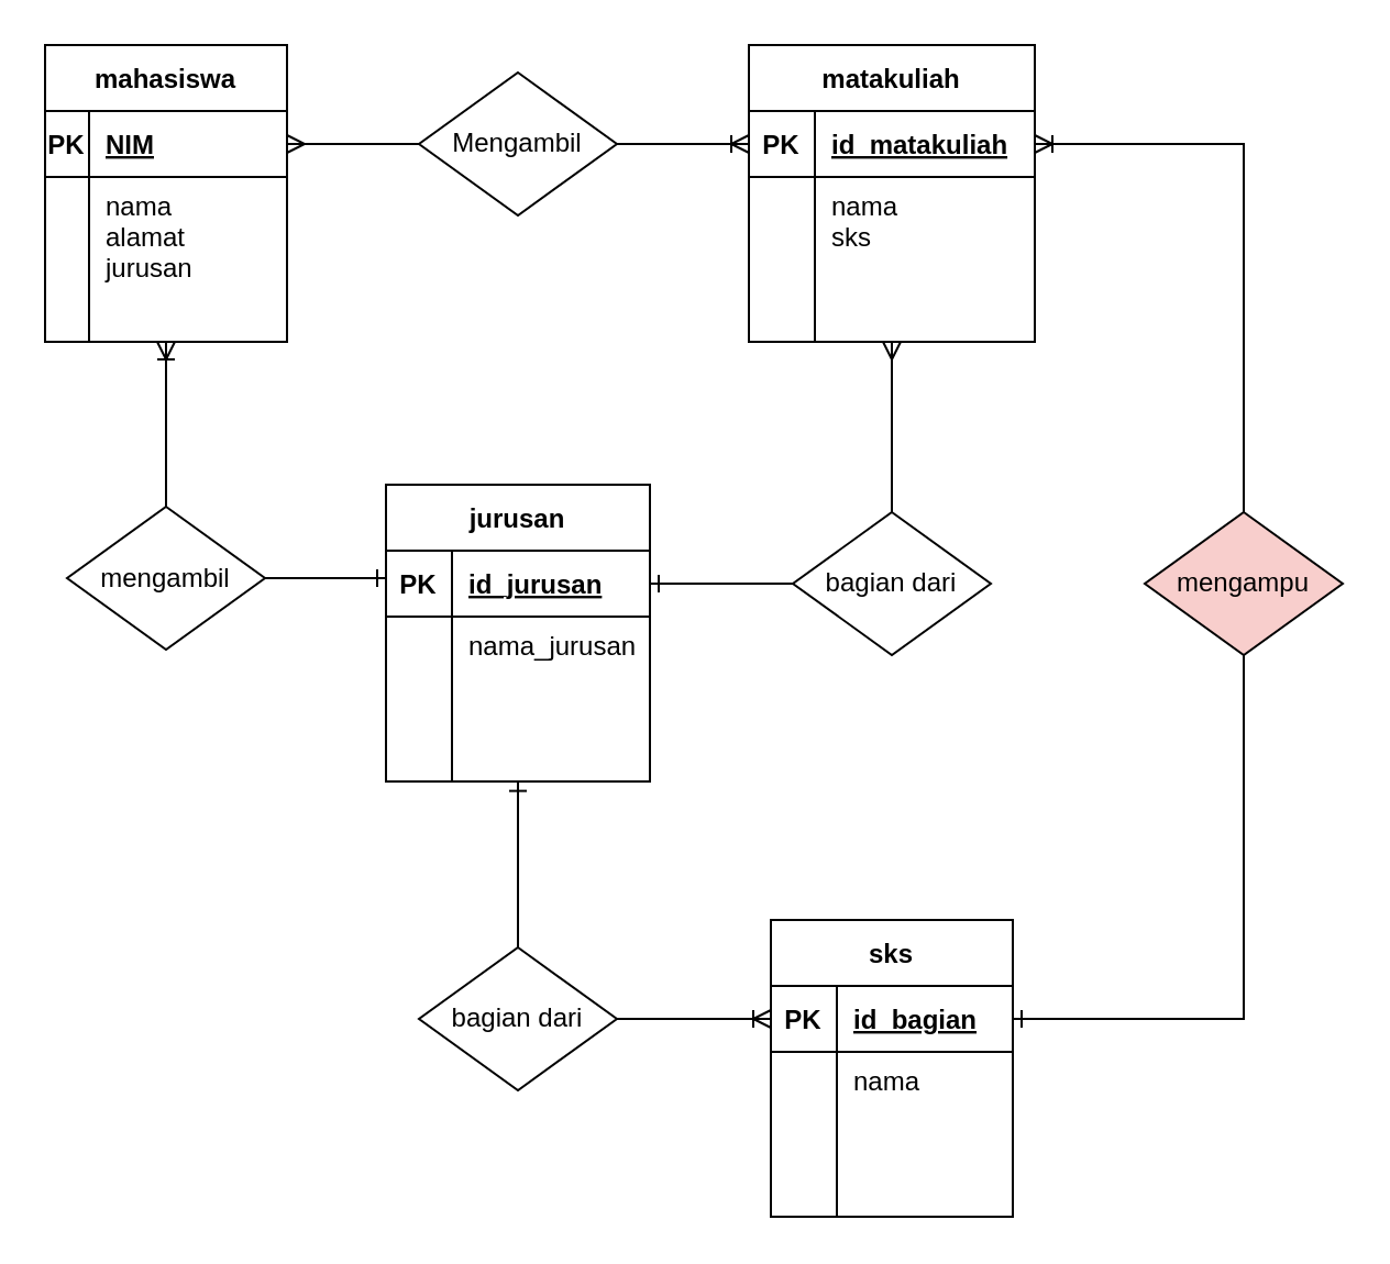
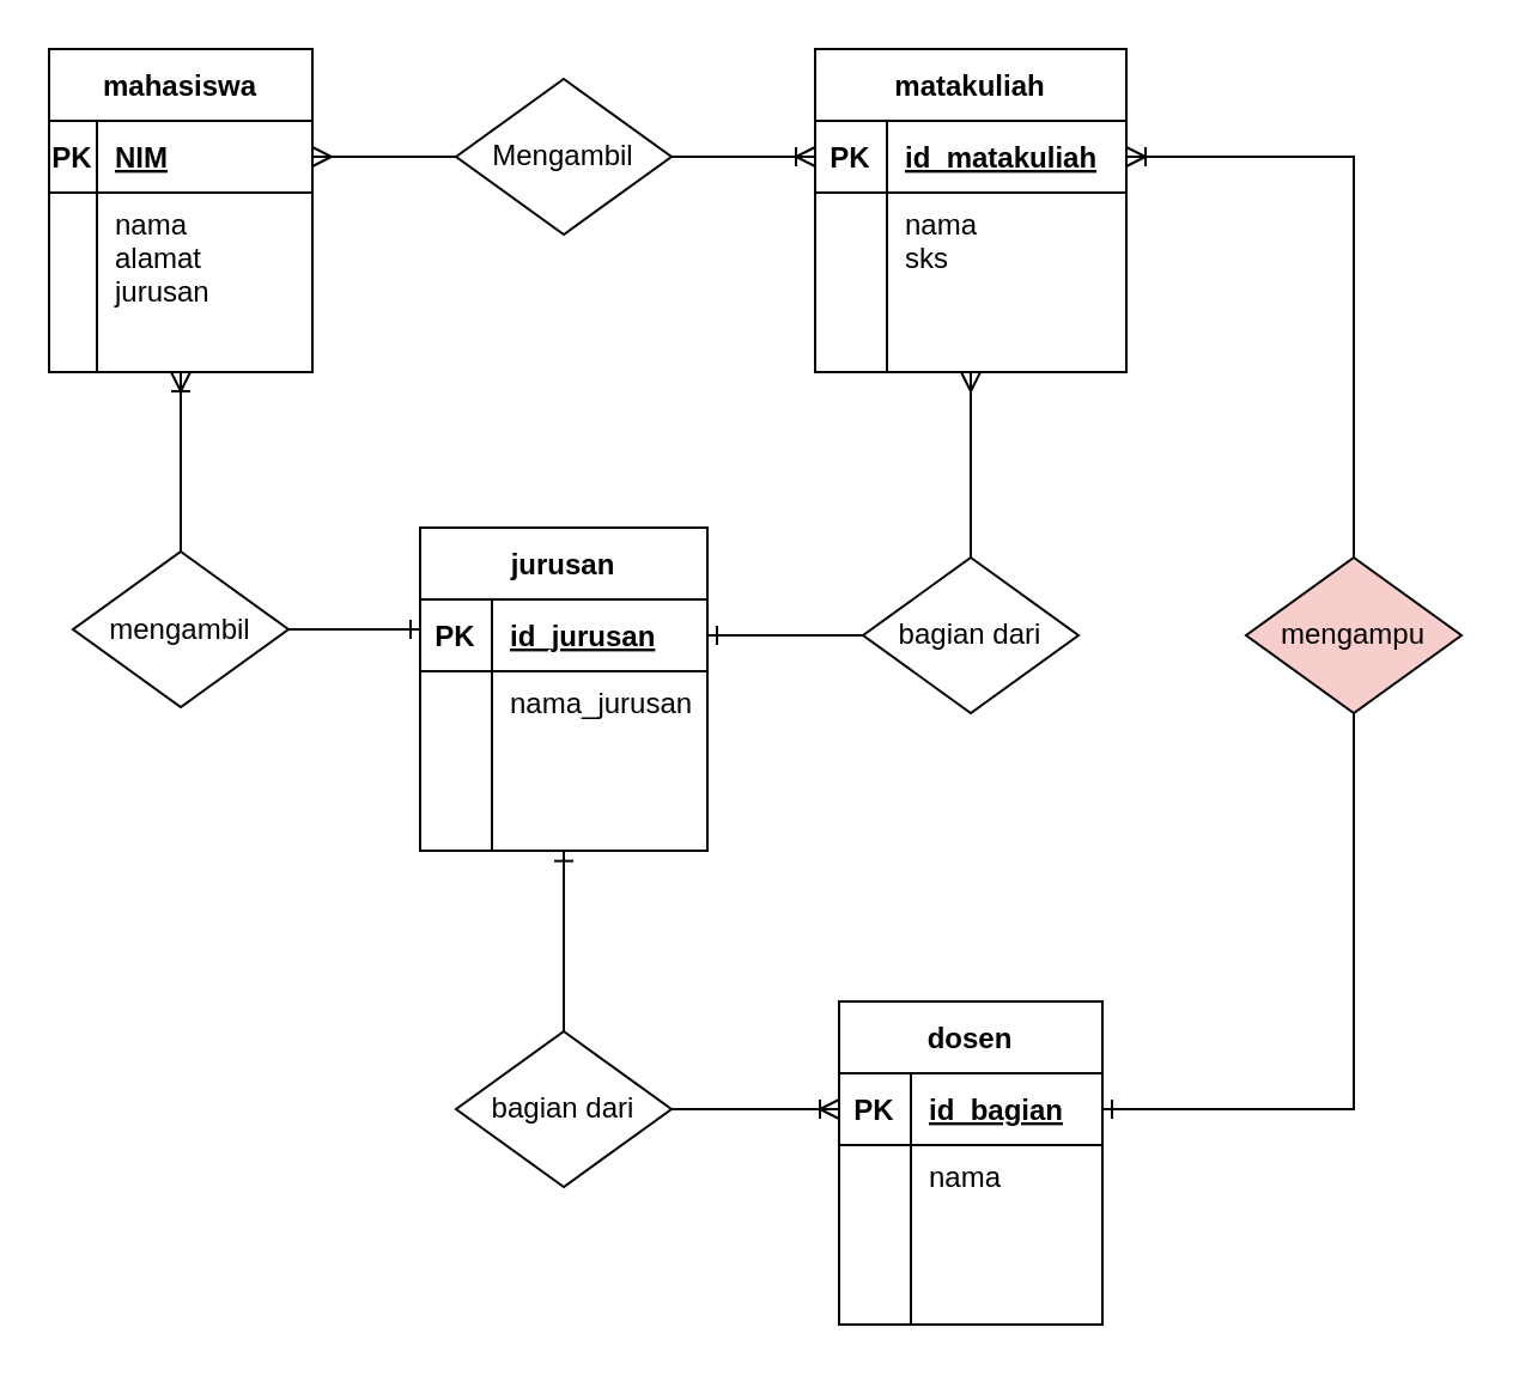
- <mxCell id="19" value="sks" style="shape=table;startSize=30;container=1;collapsible=1;childLayout=tableLayout;fixedRows=1;rowLines=0;fontStyle=1;align=center;resizeLast=1;" parent="1" vertex="1"><mxGeometry x="350" y="418" width="110" height="135" as="geometry" /></mxCell>
+ <mxCell id="19" value="dosen" style="shape=table;startSize=30;container=1;collapsible=1;childLayout=tableLayout;fixedRows=1;rowLines=0;fontStyle=1;align=center;resizeLast=1;" parent="1" vertex="1"><mxGeometry x="350" y="418" width="110" height="135" as="geometry" /></mxCell>
